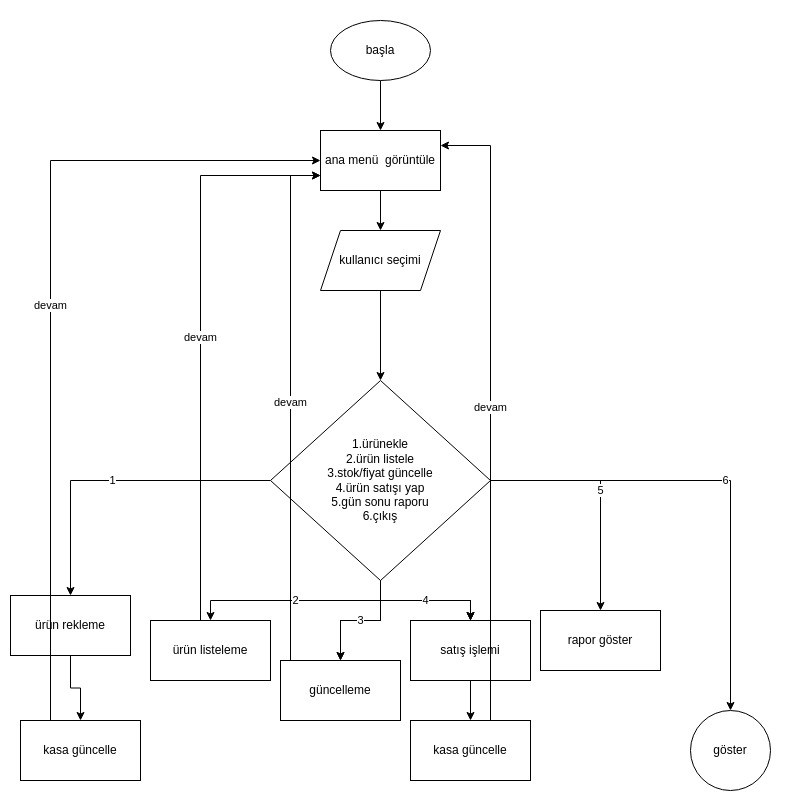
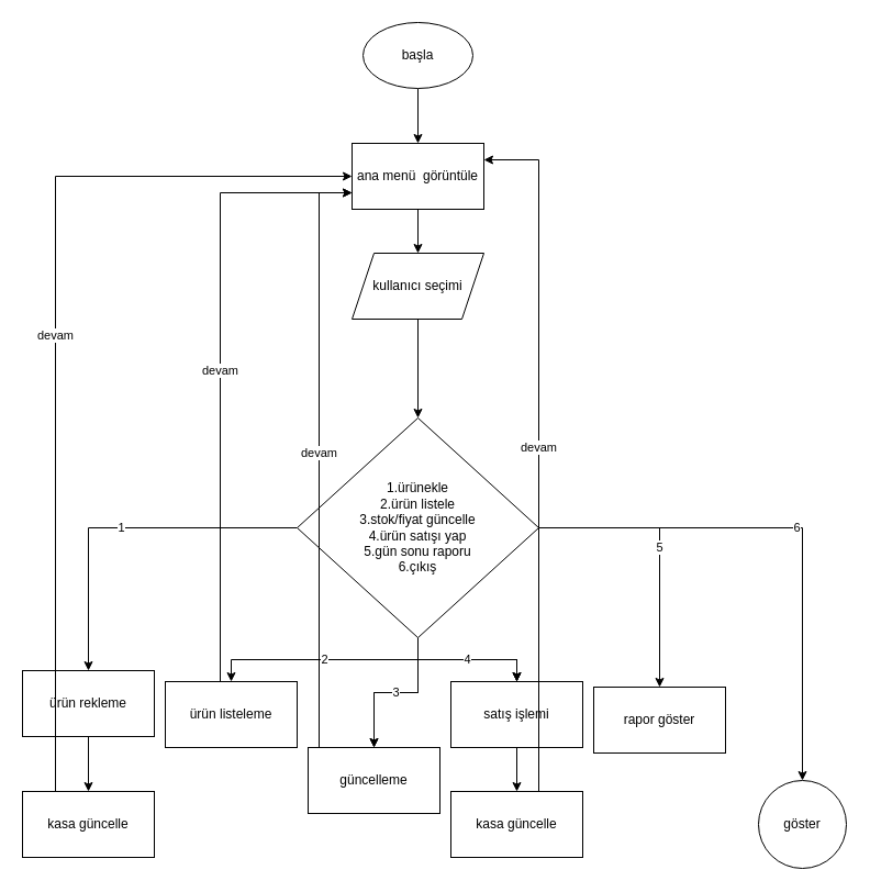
- <mxCell id="26" value="ürün rekleme" style="whiteSpace=wrap;html=1;" vertex="1" parent="1"><mxGeometry x="10" y="595" width="120" height="60" as="geometry" /></mxCell>
+ <mxCell id="26" value="ürün rekleme" style="whiteSpace=wrap;html=1;" vertex="1" parent="1"><mxGeometry y="610" width="120" height="60" as="geometry" x="20" /></mxCell>
- <mxCell id="24" value="rapor göster" style="whiteSpace=wrap;html=1;" vertex="1" parent="1"><mxGeometry x="540" y="610" width="120" height="60" as="geometry" /></mxCell>
+ <mxCell id="24" value="rapor göster" style="whiteSpace=wrap;html=1;" vertex="1" parent="1"><mxGeometry x="540" y="625" width="120" height="60" as="geometry" /></mxCell>
- <mxCell id="21" value="güncelleme" style="whiteSpace=wrap;html=1;" vertex="1" parent="1"><mxGeometry x="280" y="660" width="120" height="60" as="geometry" /></mxCell>
+ <mxCell id="21" value="güncelleme" style="whiteSpace=wrap;html=1;" vertex="1" parent="1"><mxGeometry x="280" y="680" width="120" height="60" as="geometry" /></mxCell>
